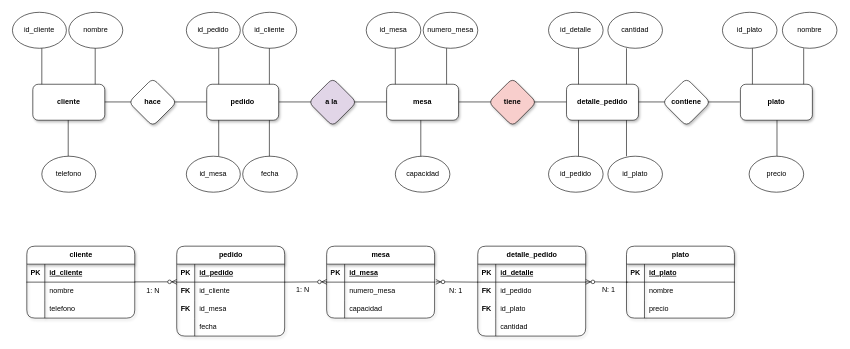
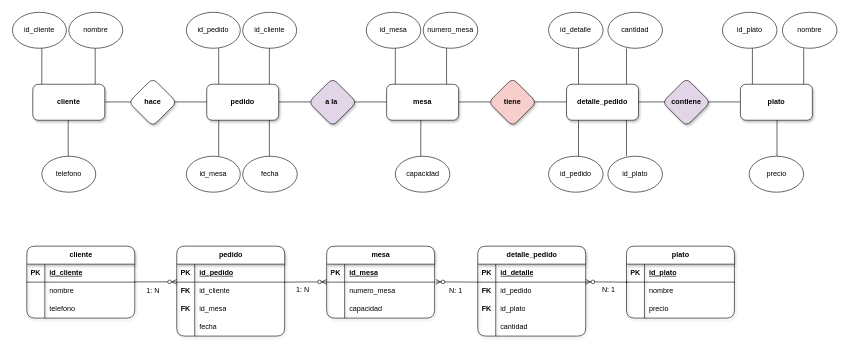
- <mxCell id="18" value="&lt;b&gt;contiene&lt;/b&gt;" style="rhombus;whiteSpace=wrap;html=1;shadow=1;rounded=1;" vertex="1" parent="1"><mxGeometry x="1104" y="130" width="80" height="80" as="geometry" /></mxCell>
+ <mxCell id="18" value="&lt;b&gt;contiene&lt;/b&gt;" style="rhombus;whiteSpace=wrap;html=1;shadow=1;rounded=1;fillColor=#e1d5e7;" vertex="1" parent="1"><mxGeometry x="1104" y="130" width="80" height="80" as="geometry" /></mxCell>
